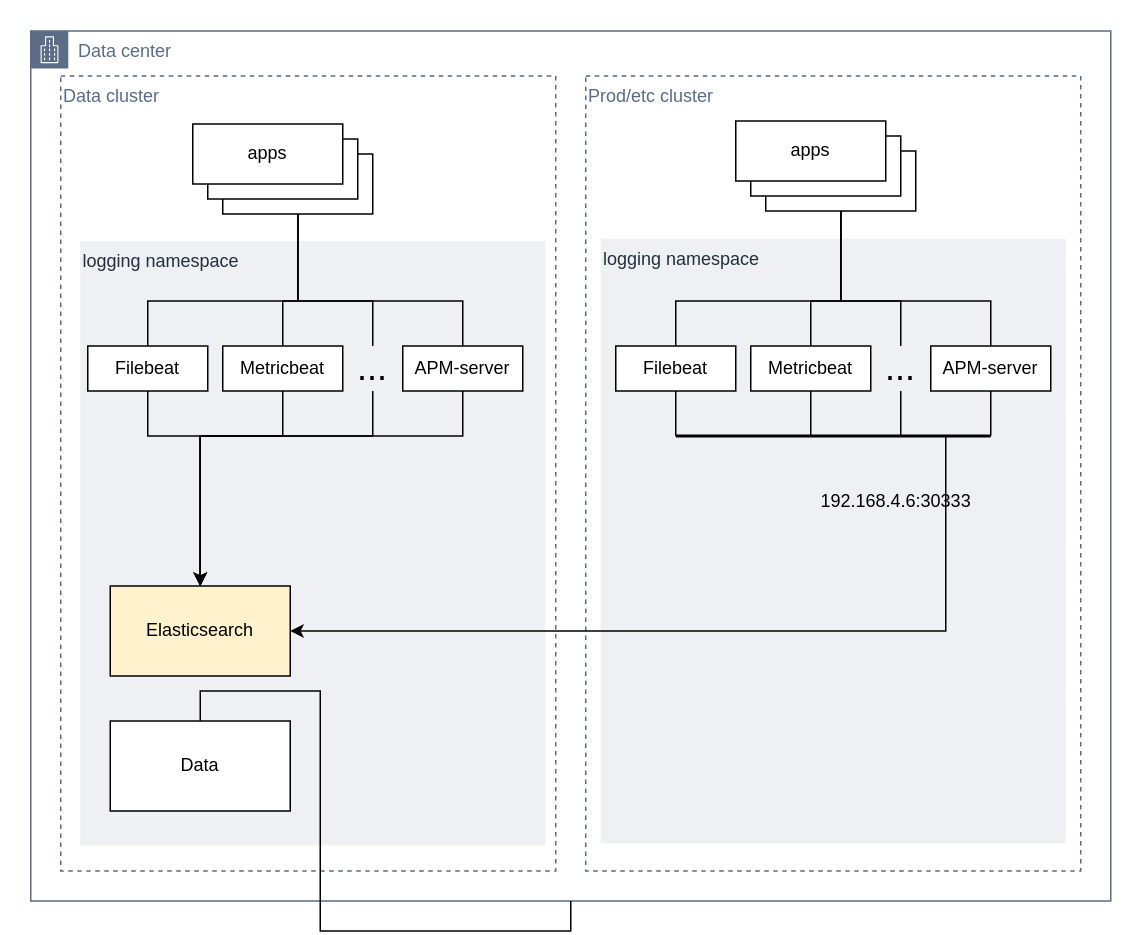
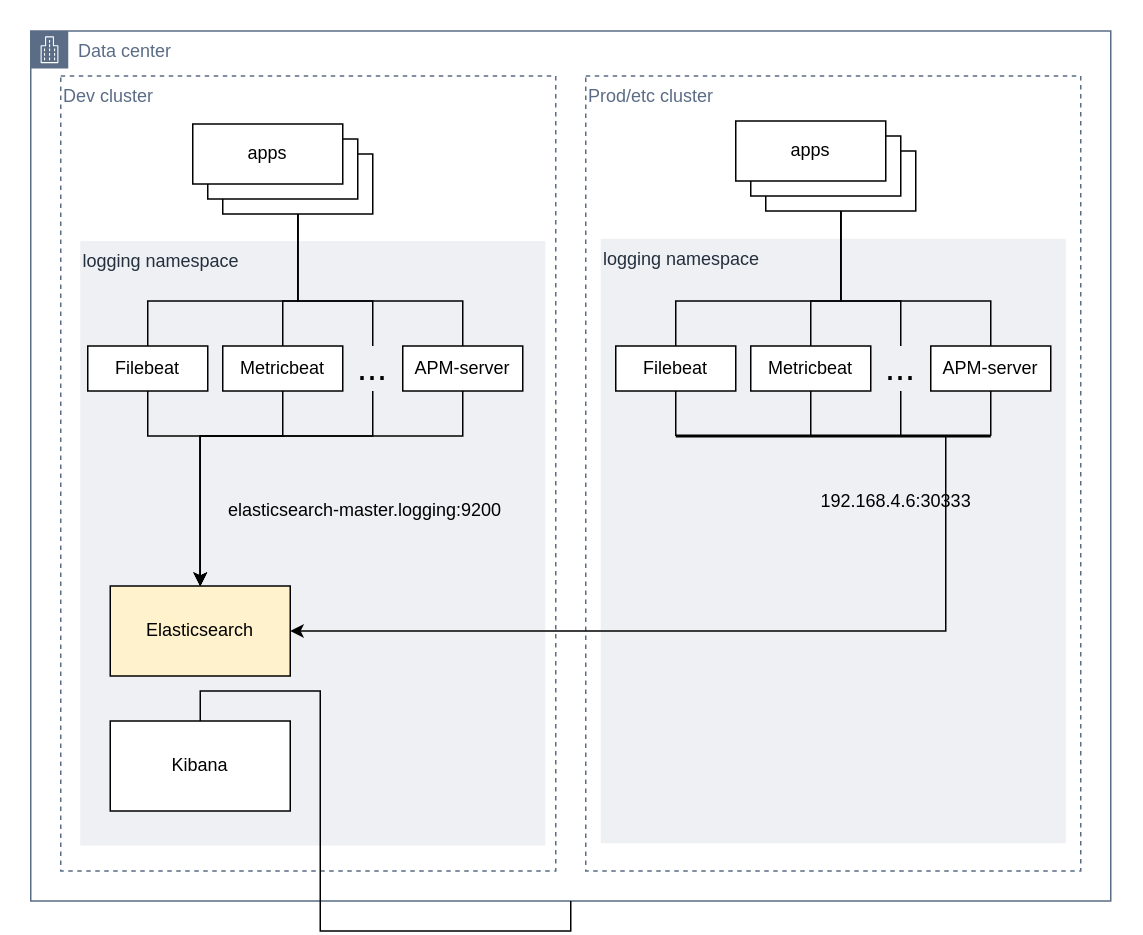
- <mxCell id="2" value="Data cluster" style="fillColor=none;strokeColor=#5A6C86;dashed=1;verticalAlign=top;fontStyle=0;fontColor=#5A6C86;align=left;" parent="1" vertex="1"><mxGeometry x="40" y="50" width="330" height="530" as="geometry" /></mxCell>
+ <mxCell id="2" value="Dev cluster" style="fillColor=none;strokeColor=#5A6C86;dashed=1;verticalAlign=top;fontStyle=0;fontColor=#5A6C86;align=left;" parent="1" vertex="1"><mxGeometry x="40" y="50" width="330" height="530" as="geometry" /></mxCell>
+ <mxCell id="10" value="elasticsearch-master.logging:9200" style="text;html=1;strokeColor=none;fillColor=none;align=center;verticalAlign=middle;whiteSpace=wrap;rounded=0;" parent="1" vertex="1"><mxGeometry x="148" y="330" width="190" height="20" as="geometry" /></mxCell>
- <mxCell id="9" value="Data" style="rounded=0;whiteSpace=wrap;html=1;" parent="1" vertex="1"><mxGeometry x="73" y="480" width="120" height="60" as="geometry" /></mxCell>
+ <mxCell id="9" value="Kibana" style="rounded=0;whiteSpace=wrap;html=1;" parent="1" vertex="1"><mxGeometry x="73" y="480" width="120" height="60" as="geometry" /></mxCell>
